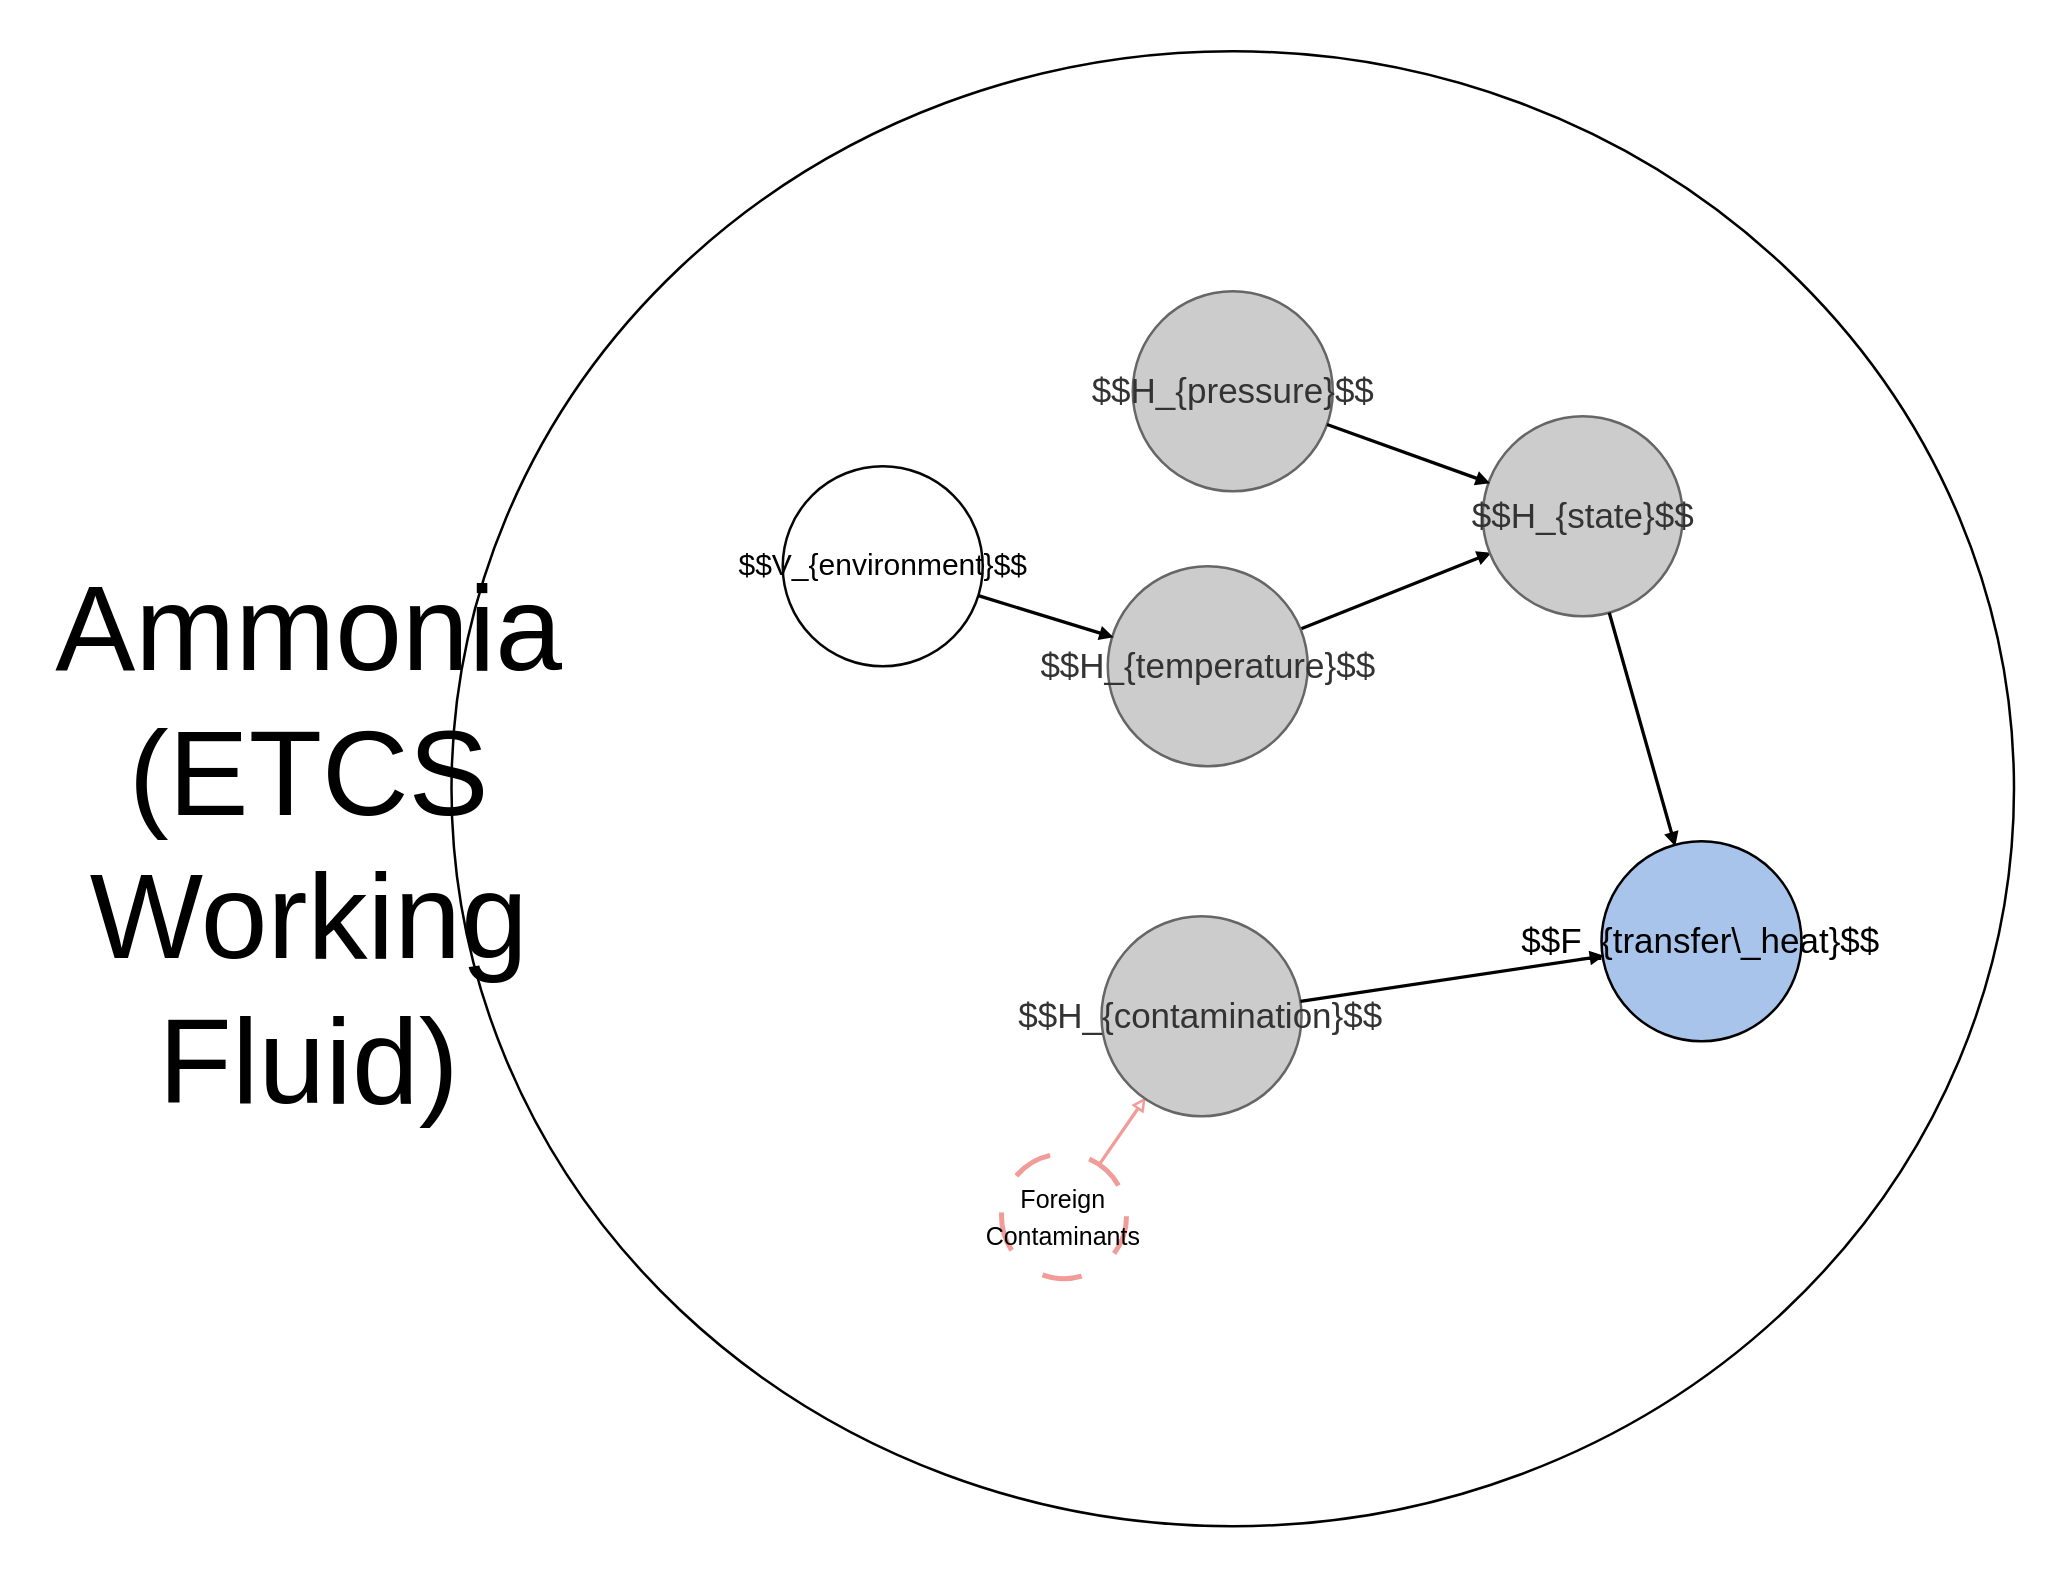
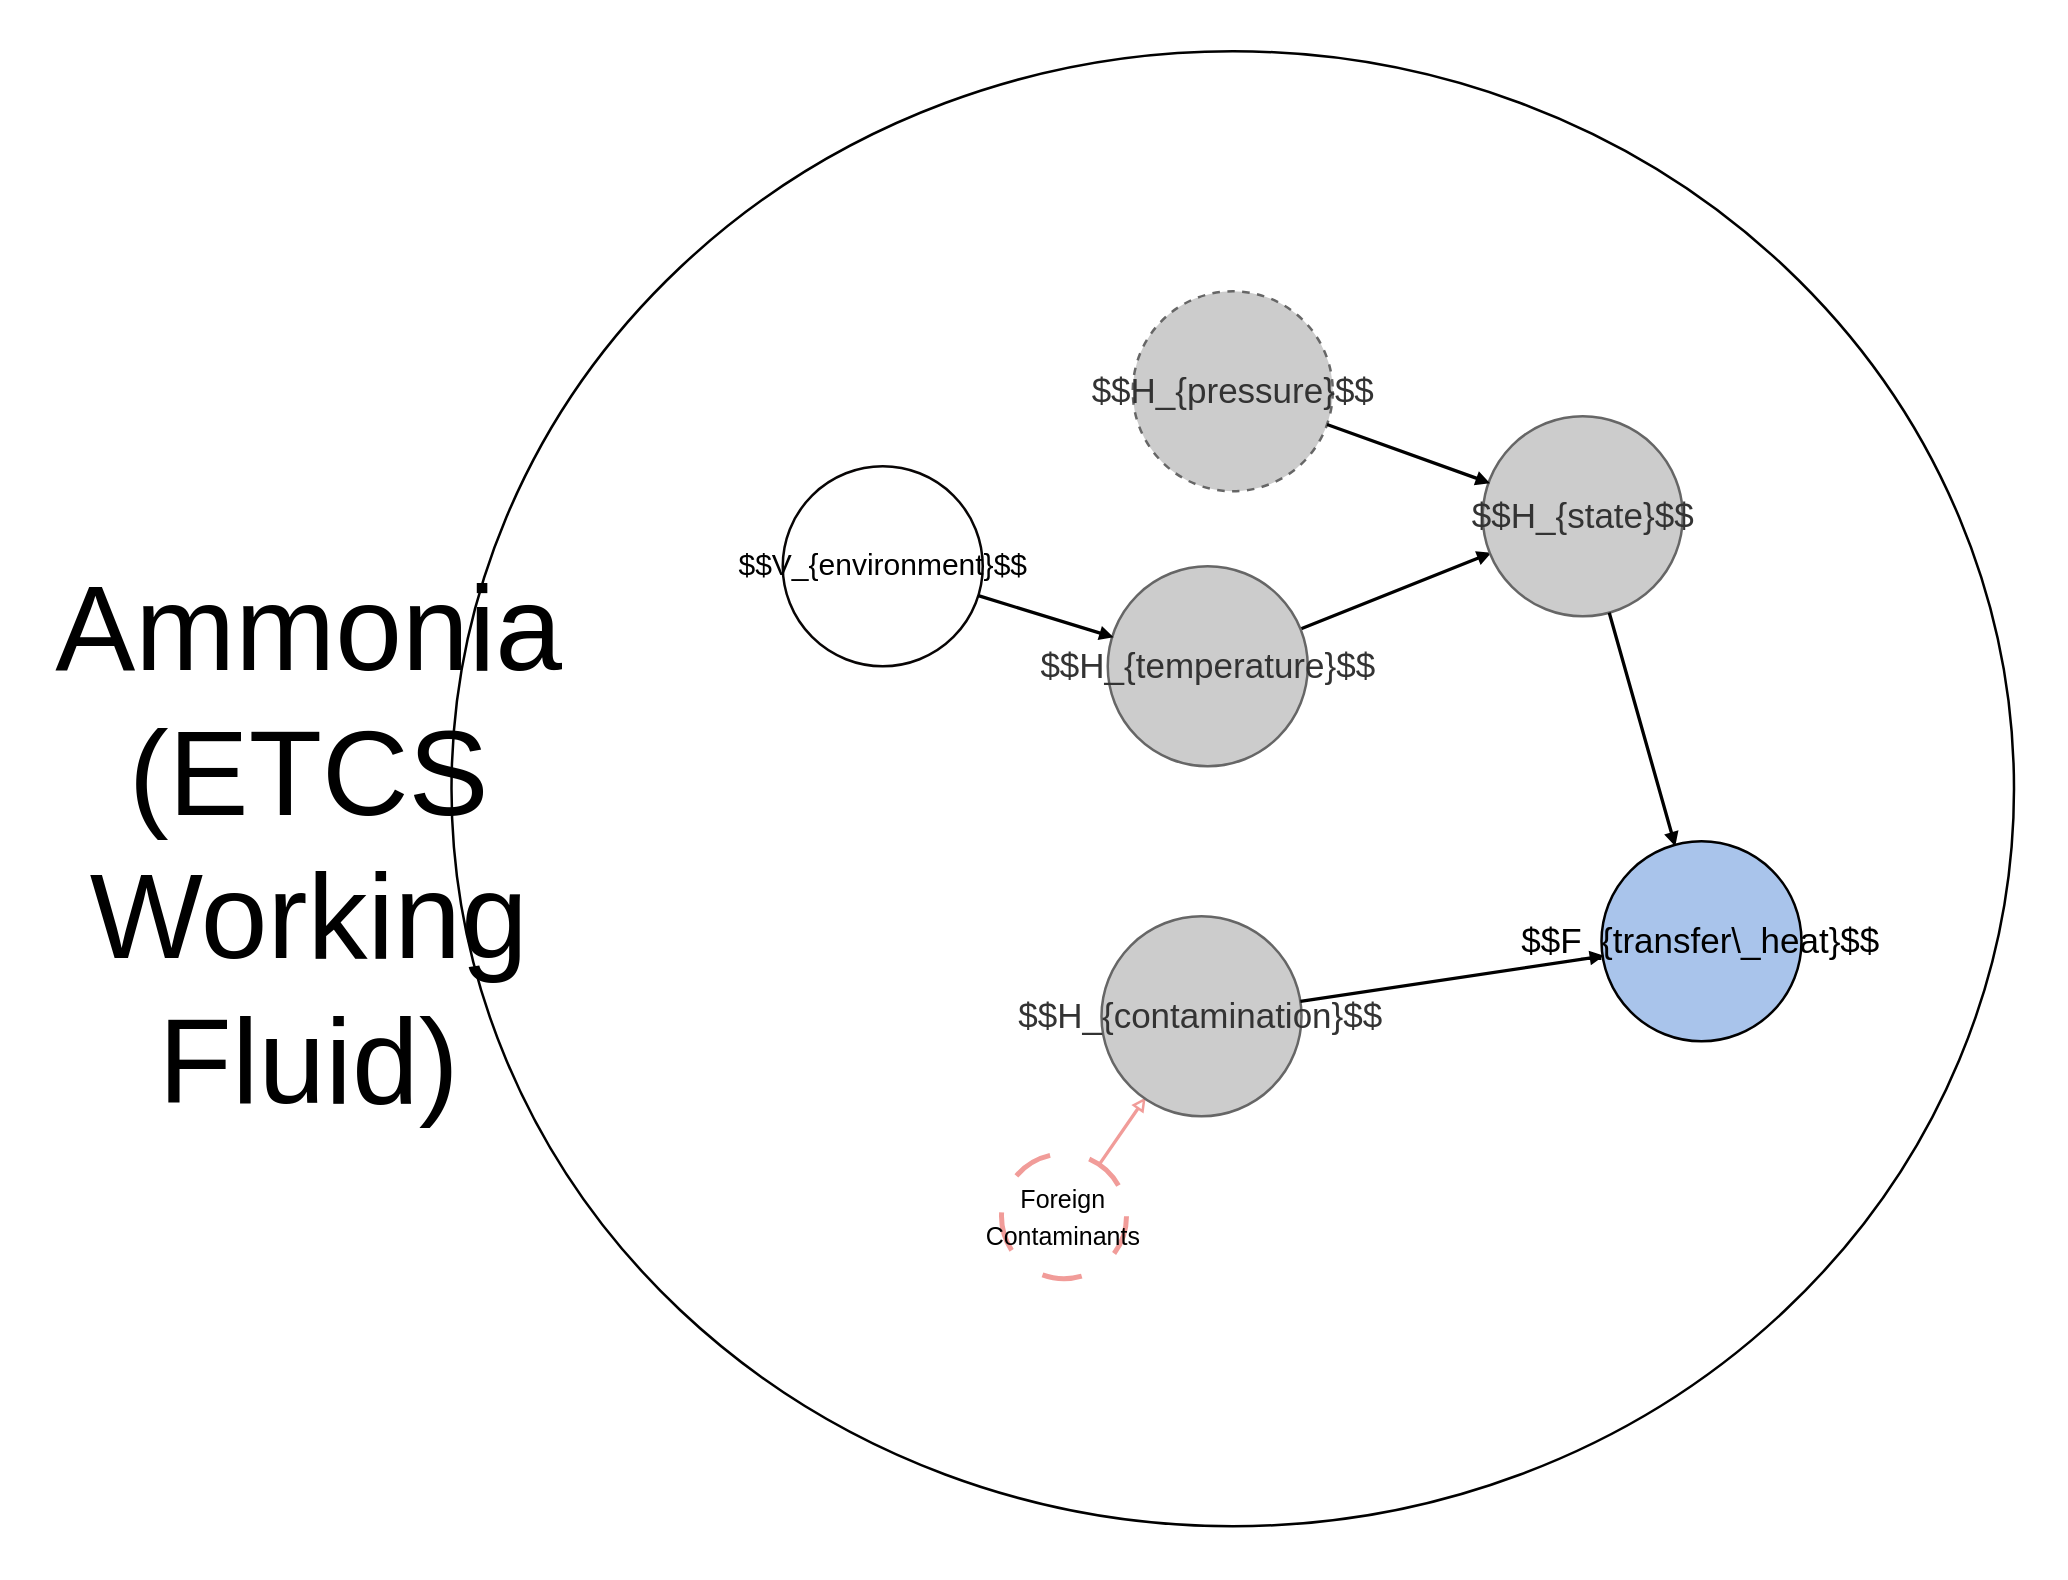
- <mxCell id="13" value="&lt;font style=&quot;font-size: 14px;&quot;&gt;$$H_{pressure}$$&lt;/font&gt;" style="ellipse;whiteSpace=wrap;html=1;aspect=fixed;fillColor=#CCCCCC;strokeColor=#666666;strokeWidth=1;fontColor=#333333;" vertex="1" parent="1"><mxGeometry x="452.5" y="116" width="80" height="80" as="geometry" /></mxCell>
+ <mxCell id="13" value="&lt;font style=&quot;font-size: 14px;&quot;&gt;$$H_{pressure}$$&lt;/font&gt;" style="ellipse;whiteSpace=wrap;html=1;aspect=fixed;fillColor=#CCCCCC;strokeColor=#666666;strokeWidth=1;fontColor=#333333;dashed=1;" vertex="1" parent="1"><mxGeometry x="452.5" y="116" width="80" height="80" as="geometry" /></mxCell>
